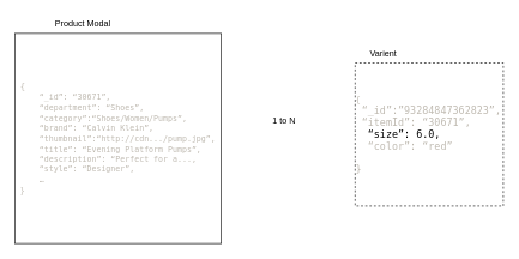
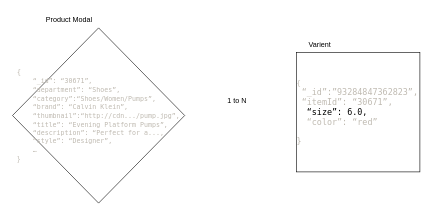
- <mxCell id="4" value="&lt;div style=&quot;text-align: start;&quot;&gt;&lt;font style=&quot;--darkreader-inline-color: #bbb5ac;&quot; data-darkreader-inline-color=&quot;&quot; face=&quot;Menlo, monospace&quot; color=&quot;#bfbab1&quot;&gt;{&lt;/font&gt;&lt;/div&gt;&lt;div style=&quot;text-align: start;&quot;&gt;&lt;font style=&quot;--darkreader-inline-color: #bbb5ac;&quot; data-darkreader-inline-color=&quot;&quot; face=&quot;Menlo, monospace&quot; color=&quot;#bfbab1&quot;&gt;&lt;span style=&quot;font-size: 14px;&quot;&gt;&lt;span style=&quot;&quot;&gt;&lt;span style=&quot;white-space: pre;&quot;&gt;&amp;nbsp;&lt;/span&gt;&lt;/span&gt;“_id”:”93284847362823”,&lt;/span&gt;&lt;/font&gt;&lt;/div&gt;&lt;div style=&quot;text-align: start;&quot;&gt;&lt;font style=&quot;--darkreader-inline-color: #bbb5ac;&quot; data-darkreader-inline-color=&quot;&quot; face=&quot;Menlo, monospace&quot; color=&quot;#bfbab1&quot;&gt;&lt;span style=&quot;font-size: 14px;&quot;&gt;&lt;span style=&quot;&quot;&gt;&lt;span style=&quot;white-space: pre;&quot;&gt;&amp;nbsp;&lt;/span&gt;&lt;/span&gt;“itemId”: “30671”, &lt;/span&gt;&lt;/font&gt;&lt;span data-darkreader-inline-bgcolor=&quot;&quot; data-darkreader-inline-color=&quot;&quot; style=&quot;font-size: 14px; color: var(--darkreader-inline-color); font-family: Menlo, monospace; background-color: initial; --darkreader-inline-color: var(--darkreader-text--darkreader-inline-color); --darkreader-inline-bgcolor: initial;&quot;&gt;&lt;span style=&quot;white-space: pre;&quot;&gt;&amp;nbsp;&amp;nbsp;&lt;/span&gt;&lt;/span&gt;&lt;span data-darkreader-inline-bgcolor=&quot;&quot; data-darkreader-inline-color=&quot;&quot; style=&quot;font-size: 14px; color: var(--darkreader-inline-color); font-family: Menlo, monospace; background-color: initial; --darkreader-inline-color: var(--darkreader-text--darkreader-inline-color); --darkreader-inline-bgcolor: initial;&quot;&gt;“size”: 6.0,&lt;/span&gt;&lt;/div&gt;&lt;div style=&quot;text-align: start;&quot;&gt;&lt;font style=&quot;--darkreader-inline-color: #bbb5ac;&quot; data-darkreader-inline-color=&quot;&quot; face=&quot;Menlo, monospace&quot; color=&quot;#bfbab1&quot;&gt;&lt;span style=&quot;font-size: 14px;&quot;&gt;&lt;span style=&quot;&quot;&gt;&lt;span style=&quot;white-space: pre;&quot;&gt;&amp;nbsp;&amp;nbsp;&lt;/span&gt;&lt;/span&gt;“color”: “red”&lt;/span&gt;&lt;/font&gt;&lt;/div&gt;&lt;div style=&quot;text-align: start;&quot;&gt;&lt;br&gt;&lt;/div&gt;&lt;div style=&quot;text-align: start;&quot;&gt;&lt;font style=&quot;--darkreader-inline-color: #bbb5ac;&quot; data-darkreader-inline-color=&quot;&quot; face=&quot;Menlo, monospace&quot; color=&quot;#bfbab1&quot;&gt;&lt;span style=&quot;font-size: 14px;&quot;&gt;}&lt;/span&gt;&lt;/font&gt;&lt;/div&gt;" style="rounded=0;whiteSpace=wrap;html=1;dashed=1;" vertex="1" parent="1"><mxGeometry x="493" y="87" width="206" height="199" as="geometry" /></mxCell>
+ <mxCell id="4" value="&lt;div style=&quot;text-align: start;&quot;&gt;&lt;font style=&quot;--darkreader-inline-color: #bbb5ac;&quot; data-darkreader-inline-color=&quot;&quot; face=&quot;Menlo, monospace&quot; color=&quot;#bfbab1&quot;&gt;{&lt;/font&gt;&lt;/div&gt;&lt;div style=&quot;text-align: start;&quot;&gt;&lt;font style=&quot;--darkreader-inline-color: #bbb5ac;&quot; data-darkreader-inline-color=&quot;&quot; face=&quot;Menlo, monospace&quot; color=&quot;#bfbab1&quot;&gt;&lt;span style=&quot;font-size: 14px;&quot;&gt;&lt;span style=&quot;&quot;&gt;&lt;span style=&quot;white-space: pre;&quot;&gt;&amp;nbsp;&lt;/span&gt;&lt;/span&gt;“_id”:”93284847362823”,&lt;/span&gt;&lt;/font&gt;&lt;/div&gt;&lt;div style=&quot;text-align: start;&quot;&gt;&lt;font style=&quot;--darkreader-inline-color: #bbb5ac;&quot; data-darkreader-inline-color=&quot;&quot; face=&quot;Menlo, monospace&quot; color=&quot;#bfbab1&quot;&gt;&lt;span style=&quot;font-size: 14px;&quot;&gt;&lt;span style=&quot;&quot;&gt;&lt;span style=&quot;white-space: pre;&quot;&gt;&amp;nbsp;&lt;/span&gt;&lt;/span&gt;“itemId”: “30671”, &lt;/span&gt;&lt;/font&gt;&lt;span data-darkreader-inline-bgcolor=&quot;&quot; data-darkreader-inline-color=&quot;&quot; style=&quot;font-size: 14px; color: var(--darkreader-inline-color); font-family: Menlo, monospace; background-color: initial; --darkreader-inline-color: var(--darkreader-text--darkreader-inline-color); --darkreader-inline-bgcolor: initial;&quot;&gt;&lt;span style=&quot;white-space: pre;&quot;&gt;&amp;nbsp;&amp;nbsp;&lt;/span&gt;&lt;/span&gt;&lt;span data-darkreader-inline-bgcolor=&quot;&quot; data-darkreader-inline-color=&quot;&quot; style=&quot;font-size: 14px; color: var(--darkreader-inline-color); font-family: Menlo, monospace; background-color: initial; --darkreader-inline-color: var(--darkreader-text--darkreader-inline-color); --darkreader-inline-bgcolor: initial;&quot;&gt;“size”: 6.0,&lt;/span&gt;&lt;/div&gt;&lt;div style=&quot;text-align: start;&quot;&gt;&lt;font style=&quot;--darkreader-inline-color: #bbb5ac;&quot; data-darkreader-inline-color=&quot;&quot; face=&quot;Menlo, monospace&quot; color=&quot;#bfbab1&quot;&gt;&lt;span style=&quot;font-size: 14px;&quot;&gt;&lt;span style=&quot;&quot;&gt;&lt;span style=&quot;white-space: pre;&quot;&gt;&amp;nbsp;&amp;nbsp;&lt;/span&gt;&lt;/span&gt;“color”: “red”&lt;/span&gt;&lt;/font&gt;&lt;/div&gt;&lt;div style=&quot;text-align: start;&quot;&gt;&lt;br&gt;&lt;/div&gt;&lt;div style=&quot;text-align: start;&quot;&gt;&lt;font style=&quot;--darkreader-inline-color: #bbb5ac;&quot; data-darkreader-inline-color=&quot;&quot; face=&quot;Menlo, monospace&quot; color=&quot;#bfbab1&quot;&gt;&lt;span style=&quot;font-size: 14px;&quot;&gt;}&lt;/span&gt;&lt;/font&gt;&lt;/div&gt;" style="rounded=0;whiteSpace=wrap;html=1;" vertex="1" parent="1"><mxGeometry x="493" y="87" width="206" height="199" as="geometry" /></mxCell>
- <mxCell id="2" value="&lt;div style=&quot;text-align: start;&quot;&gt;&lt;font style=&quot;--darkreader-inline-color: #bbb5ac;&quot; data-darkreader-inline-color=&quot;&quot; face=&quot;Menlo, monospace&quot; color=&quot;#bfbab1&quot;&gt;{&lt;/font&gt;&lt;/div&gt;&lt;div style=&quot;text-align: start;&quot;&gt;&lt;font style=&quot;--darkreader-inline-color: #bbb5ac;&quot; data-darkreader-inline-color=&quot;&quot; face=&quot;Menlo, monospace&quot; color=&quot;#bfbab1&quot;&gt;&lt;span style=&quot;font-size: 11px;&quot;&gt;&lt;span style=&quot;&quot;&gt;&lt;span style=&quot;white-space: pre;&quot;&gt;&amp;nbsp;&amp;nbsp;&amp;nbsp;&amp;nbsp;&lt;/span&gt;&lt;/span&gt;“_id”: “30671”,&lt;/span&gt;&lt;/font&gt;&lt;/div&gt;&lt;div style=&quot;text-align: start;&quot;&gt;&lt;font style=&quot;--darkreader-inline-color: #bbb5ac;&quot; data-darkreader-inline-color=&quot;&quot; face=&quot;Menlo, monospace&quot; color=&quot;#bfbab1&quot;&gt;&lt;span style=&quot;font-size: 11px;&quot;&gt;&lt;span style=&quot;&quot;&gt;&lt;span style=&quot;white-space: pre;&quot;&gt;&amp;nbsp;&amp;nbsp;&amp;nbsp;&amp;nbsp;&lt;/span&gt;&lt;/span&gt;“department”: “Shoes”,&lt;/span&gt;&lt;/font&gt;&lt;/div&gt;&lt;div style=&quot;text-align: start;&quot;&gt;&lt;font style=&quot;--darkreader-inline-color: #bbb5ac;&quot; data-darkreader-inline-color=&quot;&quot; face=&quot;Menlo, monospace&quot; color=&quot;#bfbab1&quot;&gt;&lt;span style=&quot;font-size: 11px;&quot;&gt;&lt;span style=&quot;&quot;&gt;&lt;span style=&quot;white-space: pre;&quot;&gt;&amp;nbsp;&amp;nbsp;&amp;nbsp;&amp;nbsp;&lt;/span&gt;&lt;/span&gt;“category”:“Shoes/Women/Pumps”,&lt;/span&gt;&lt;/font&gt;&lt;/div&gt;&lt;div style=&quot;text-align: start;&quot;&gt;&lt;font style=&quot;--darkreader-inline-color: #bbb5ac;&quot; data-darkreader-inline-color=&quot;&quot; face=&quot;Menlo, monospace&quot; color=&quot;#bfbab1&quot;&gt;&lt;span style=&quot;font-size: 11px;&quot;&gt;&lt;span style=&quot;&quot;&gt;&lt;span style=&quot;white-space: pre;&quot;&gt;&amp;nbsp;&amp;nbsp;&amp;nbsp;&amp;nbsp;&lt;/span&gt;&lt;/span&gt;“brand”: “Calvin Klein”,&lt;/span&gt;&lt;/font&gt;&lt;/div&gt;&lt;div style=&quot;text-align: start;&quot;&gt;&lt;font style=&quot;--darkreader-inline-color: #bbb5ac;&quot; data-darkreader-inline-color=&quot;&quot; face=&quot;Menlo, monospace&quot; color=&quot;#bfbab1&quot;&gt;&lt;span style=&quot;font-size: 11px;&quot;&gt;&lt;span style=&quot;&quot;&gt;&lt;span style=&quot;white-space: pre;&quot;&gt;&amp;nbsp;&amp;nbsp;&amp;nbsp;&amp;nbsp;&lt;/span&gt;&lt;/span&gt;“thumbnail”:“http://cdn.../pump.jpg”,&lt;/span&gt;&lt;/font&gt;&lt;/div&gt;&lt;div style=&quot;text-align: start;&quot;&gt;&lt;font style=&quot;--darkreader-inline-color: #bbb5ac;&quot; data-darkreader-inline-color=&quot;&quot; face=&quot;Menlo, monospace&quot; color=&quot;#bfbab1&quot;&gt;&lt;span style=&quot;font-size: 11px;&quot;&gt;&lt;span style=&quot;&quot;&gt;&lt;span style=&quot;white-space: pre;&quot;&gt;&amp;nbsp;&amp;nbsp;&amp;nbsp;&amp;nbsp;&lt;/span&gt;&lt;/span&gt;“title”: “Evening Platform Pumps”,&lt;/span&gt;&lt;/font&gt;&lt;/div&gt;&lt;div style=&quot;text-align: start;&quot;&gt;&lt;font style=&quot;--darkreader-inline-color: #bbb5ac;&quot; data-darkreader-inline-color=&quot;&quot; face=&quot;Menlo, monospace&quot; color=&quot;#bfbab1&quot;&gt;&lt;span style=&quot;font-size: 11px;&quot;&gt;&lt;span style=&quot;&quot;&gt;&lt;span style=&quot;white-space: pre;&quot;&gt;&amp;nbsp;&amp;nbsp;&amp;nbsp;&amp;nbsp;&lt;/span&gt;&lt;/span&gt;“description”: “Perfect for a...,&lt;/span&gt;&lt;/font&gt;&lt;/div&gt;&lt;div style=&quot;text-align: start;&quot;&gt;&lt;font style=&quot;--darkreader-inline-color: #bbb5ac;&quot; data-darkreader-inline-color=&quot;&quot; face=&quot;Menlo, monospace&quot; color=&quot;#bfbab1&quot;&gt;&lt;span style=&quot;font-size: 11px;&quot;&gt;&lt;span style=&quot;&quot;&gt;&lt;span style=&quot;white-space: pre;&quot;&gt;&amp;nbsp;&amp;nbsp;&amp;nbsp;&amp;nbsp;&lt;/span&gt;&lt;/span&gt;“style”: “Designer”,&lt;/span&gt;&lt;/font&gt;&lt;/div&gt;&lt;div style=&quot;text-align: start;&quot;&gt;&lt;font style=&quot;--darkreader-inline-color: #bbb5ac;&quot; data-darkreader-inline-color=&quot;&quot; face=&quot;Menlo, monospace&quot; color=&quot;#bfbab1&quot;&gt;&lt;span style=&quot;font-size: 11px;&quot;&gt;&lt;span style=&quot;&quot;&gt;&lt;span style=&quot;white-space: pre;&quot;&gt;&amp;nbsp;&amp;nbsp;&amp;nbsp;&amp;nbsp;&lt;/span&gt;&lt;/span&gt;…&lt;/span&gt;&lt;/font&gt;&lt;/div&gt;&lt;div style=&quot;text-align: start;&quot;&gt;&lt;font style=&quot;--darkreader-inline-color: #bbb5ac;&quot; data-darkreader-inline-color=&quot;&quot; face=&quot;Menlo, monospace&quot; color=&quot;#bfbab1&quot;&gt;&lt;span style=&quot;font-size: 11px;&quot;&gt;}&lt;/span&gt;&lt;/font&gt;&lt;/div&gt;" style="rounded=0;whiteSpace=wrap;html=1;" vertex="1" parent="1"><mxGeometry x="20" y="46" width="287" height="292" as="geometry" /></mxCell>
+ <mxCell id="2" value="&lt;div style=&quot;text-align: start;&quot;&gt;&lt;font style=&quot;--darkreader-inline-color: #bbb5ac;&quot; data-darkreader-inline-color=&quot;&quot; face=&quot;Menlo, monospace&quot; color=&quot;#bfbab1&quot;&gt;{&lt;/font&gt;&lt;/div&gt;&lt;div style=&quot;text-align: start;&quot;&gt;&lt;font style=&quot;--darkreader-inline-color: #bbb5ac;&quot; data-darkreader-inline-color=&quot;&quot; face=&quot;Menlo, monospace&quot; color=&quot;#bfbab1&quot;&gt;&lt;span style=&quot;font-size: 11px;&quot;&gt;&lt;span style=&quot;&quot;&gt;&lt;span style=&quot;white-space: pre;&quot;&gt;&amp;nbsp;&amp;nbsp;&amp;nbsp;&amp;nbsp;&lt;/span&gt;&lt;/span&gt;“_id”: “30671”,&lt;/span&gt;&lt;/font&gt;&lt;/div&gt;&lt;div style=&quot;text-align: start;&quot;&gt;&lt;font style=&quot;--darkreader-inline-color: #bbb5ac;&quot; data-darkreader-inline-color=&quot;&quot; face=&quot;Menlo, monospace&quot; color=&quot;#bfbab1&quot;&gt;&lt;span style=&quot;font-size: 11px;&quot;&gt;&lt;span style=&quot;&quot;&gt;&lt;span style=&quot;white-space: pre;&quot;&gt;&amp;nbsp;&amp;nbsp;&amp;nbsp;&amp;nbsp;&lt;/span&gt;&lt;/span&gt;“department”: “Shoes”,&lt;/span&gt;&lt;/font&gt;&lt;/div&gt;&lt;div style=&quot;text-align: start;&quot;&gt;&lt;font style=&quot;--darkreader-inline-color: #bbb5ac;&quot; data-darkreader-inline-color=&quot;&quot; face=&quot;Menlo, monospace&quot; color=&quot;#bfbab1&quot;&gt;&lt;span style=&quot;font-size: 11px;&quot;&gt;&lt;span style=&quot;&quot;&gt;&lt;span style=&quot;white-space: pre;&quot;&gt;&amp;nbsp;&amp;nbsp;&amp;nbsp;&amp;nbsp;&lt;/span&gt;&lt;/span&gt;“category”:“Shoes/Women/Pumps”,&lt;/span&gt;&lt;/font&gt;&lt;/div&gt;&lt;div style=&quot;text-align: start;&quot;&gt;&lt;font style=&quot;--darkreader-inline-color: #bbb5ac;&quot; data-darkreader-inline-color=&quot;&quot; face=&quot;Menlo, monospace&quot; color=&quot;#bfbab1&quot;&gt;&lt;span style=&quot;font-size: 11px;&quot;&gt;&lt;span style=&quot;&quot;&gt;&lt;span style=&quot;white-space: pre;&quot;&gt;&amp;nbsp;&amp;nbsp;&amp;nbsp;&amp;nbsp;&lt;/span&gt;&lt;/span&gt;“brand”: “Calvin Klein”,&lt;/span&gt;&lt;/font&gt;&lt;/div&gt;&lt;div style=&quot;text-align: start;&quot;&gt;&lt;font style=&quot;--darkreader-inline-color: #bbb5ac;&quot; data-darkreader-inline-color=&quot;&quot; face=&quot;Menlo, monospace&quot; color=&quot;#bfbab1&quot;&gt;&lt;span style=&quot;font-size: 11px;&quot;&gt;&lt;span style=&quot;&quot;&gt;&lt;span style=&quot;white-space: pre;&quot;&gt;&amp;nbsp;&amp;nbsp;&amp;nbsp;&amp;nbsp;&lt;/span&gt;&lt;/span&gt;“thumbnail”:“http://cdn.../pump.jpg”,&lt;/span&gt;&lt;/font&gt;&lt;/div&gt;&lt;div style=&quot;text-align: start;&quot;&gt;&lt;font style=&quot;--darkreader-inline-color: #bbb5ac;&quot; data-darkreader-inline-color=&quot;&quot; face=&quot;Menlo, monospace&quot; color=&quot;#bfbab1&quot;&gt;&lt;span style=&quot;font-size: 11px;&quot;&gt;&lt;span style=&quot;&quot;&gt;&lt;span style=&quot;white-space: pre;&quot;&gt;&amp;nbsp;&amp;nbsp;&amp;nbsp;&amp;nbsp;&lt;/span&gt;&lt;/span&gt;“title”: “Evening Platform Pumps”,&lt;/span&gt;&lt;/font&gt;&lt;/div&gt;&lt;div style=&quot;text-align: start;&quot;&gt;&lt;font style=&quot;--darkreader-inline-color: #bbb5ac;&quot; data-darkreader-inline-color=&quot;&quot; face=&quot;Menlo, monospace&quot; color=&quot;#bfbab1&quot;&gt;&lt;span style=&quot;font-size: 11px;&quot;&gt;&lt;span style=&quot;&quot;&gt;&lt;span style=&quot;white-space: pre;&quot;&gt;&amp;nbsp;&amp;nbsp;&amp;nbsp;&amp;nbsp;&lt;/span&gt;&lt;/span&gt;“description”: “Perfect for a...,&lt;/span&gt;&lt;/font&gt;&lt;/div&gt;&lt;div style=&quot;text-align: start;&quot;&gt;&lt;font style=&quot;--darkreader-inline-color: #bbb5ac;&quot; data-darkreader-inline-color=&quot;&quot; face=&quot;Menlo, monospace&quot; color=&quot;#bfbab1&quot;&gt;&lt;span style=&quot;font-size: 11px;&quot;&gt;&lt;span style=&quot;&quot;&gt;&lt;span style=&quot;white-space: pre;&quot;&gt;&amp;nbsp;&amp;nbsp;&amp;nbsp;&amp;nbsp;&lt;/span&gt;&lt;/span&gt;“style”: “Designer”,&lt;/span&gt;&lt;/font&gt;&lt;/div&gt;&lt;div style=&quot;text-align: start;&quot;&gt;&lt;font style=&quot;--darkreader-inline-color: #bbb5ac;&quot; data-darkreader-inline-color=&quot;&quot; face=&quot;Menlo, monospace&quot; color=&quot;#bfbab1&quot;&gt;&lt;span style=&quot;font-size: 11px;&quot;&gt;&lt;span style=&quot;&quot;&gt;&lt;span style=&quot;white-space: pre;&quot;&gt;&amp;nbsp;&amp;nbsp;&amp;nbsp;&amp;nbsp;&lt;/span&gt;&lt;/span&gt;…&lt;/span&gt;&lt;/font&gt;&lt;/div&gt;&lt;div style=&quot;text-align: start;&quot;&gt;&lt;font style=&quot;--darkreader-inline-color: #bbb5ac;&quot; data-darkreader-inline-color=&quot;&quot; face=&quot;Menlo, monospace&quot; color=&quot;#bfbab1&quot;&gt;&lt;span style=&quot;font-size: 11px;&quot;&gt;}&lt;/span&gt;&lt;/font&gt;&lt;/div&gt;" style="rhombus;whiteSpace=wrap;html=1;" vertex="1" parent="1"><mxGeometry x="20" y="46" width="287" height="292" as="geometry" /></mxCell>
